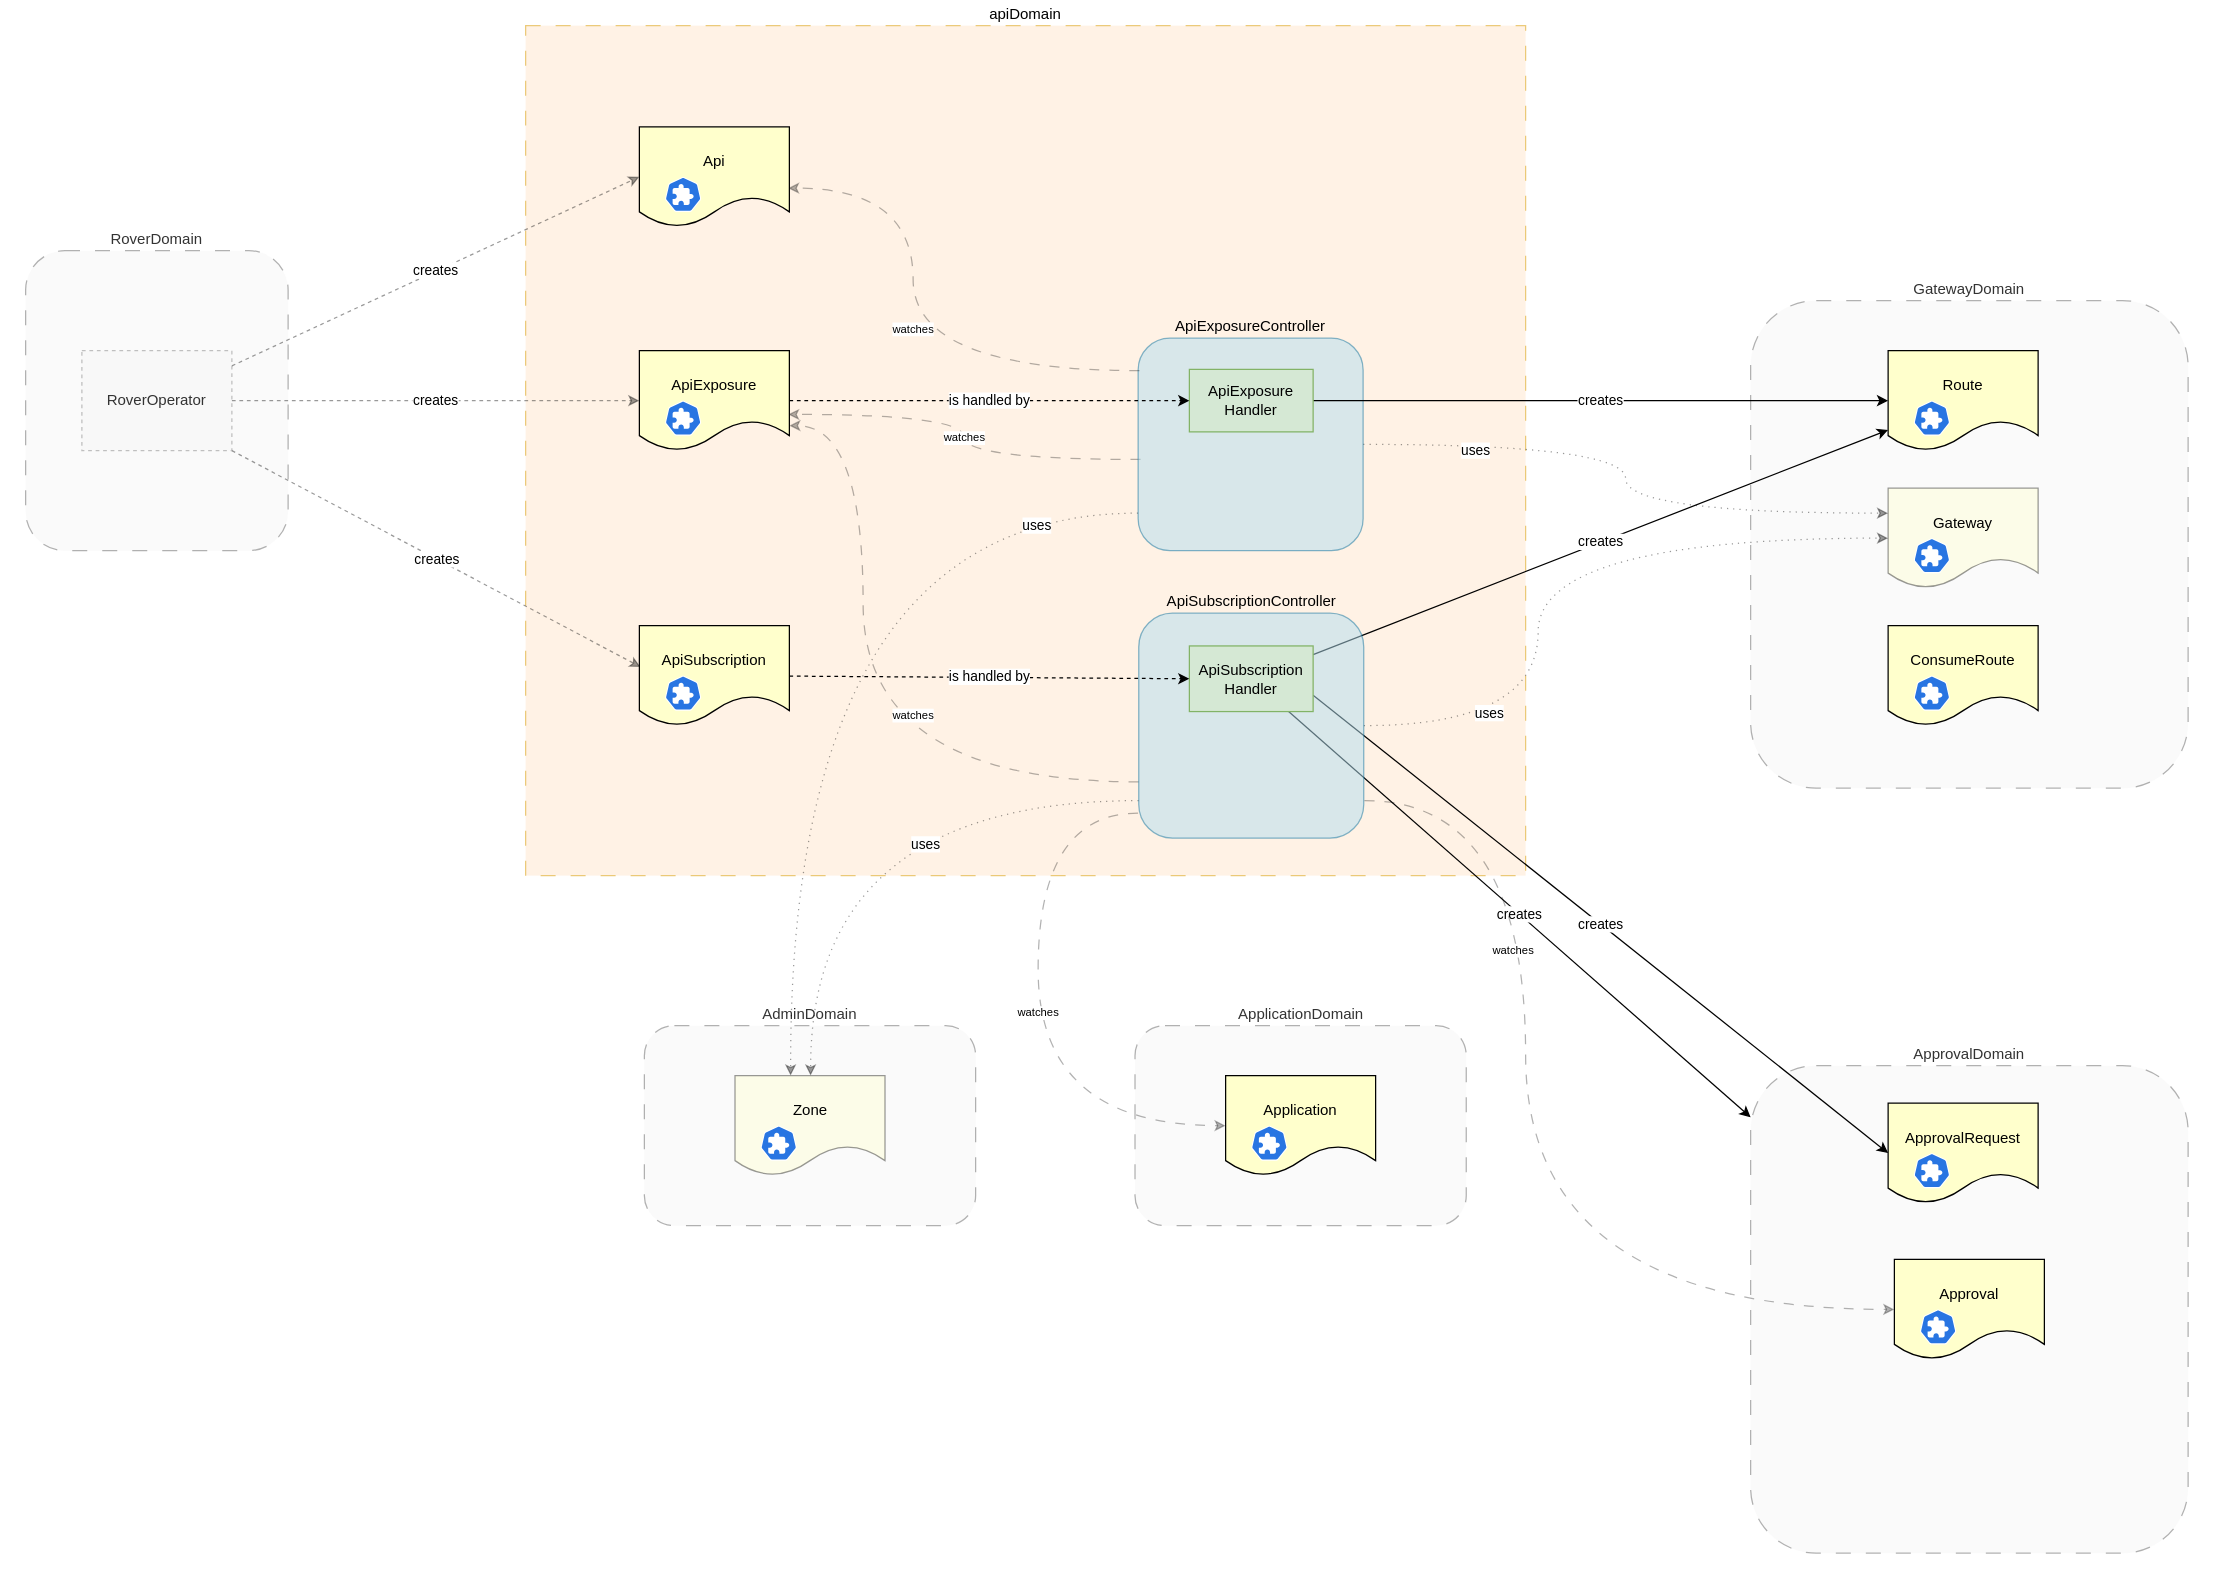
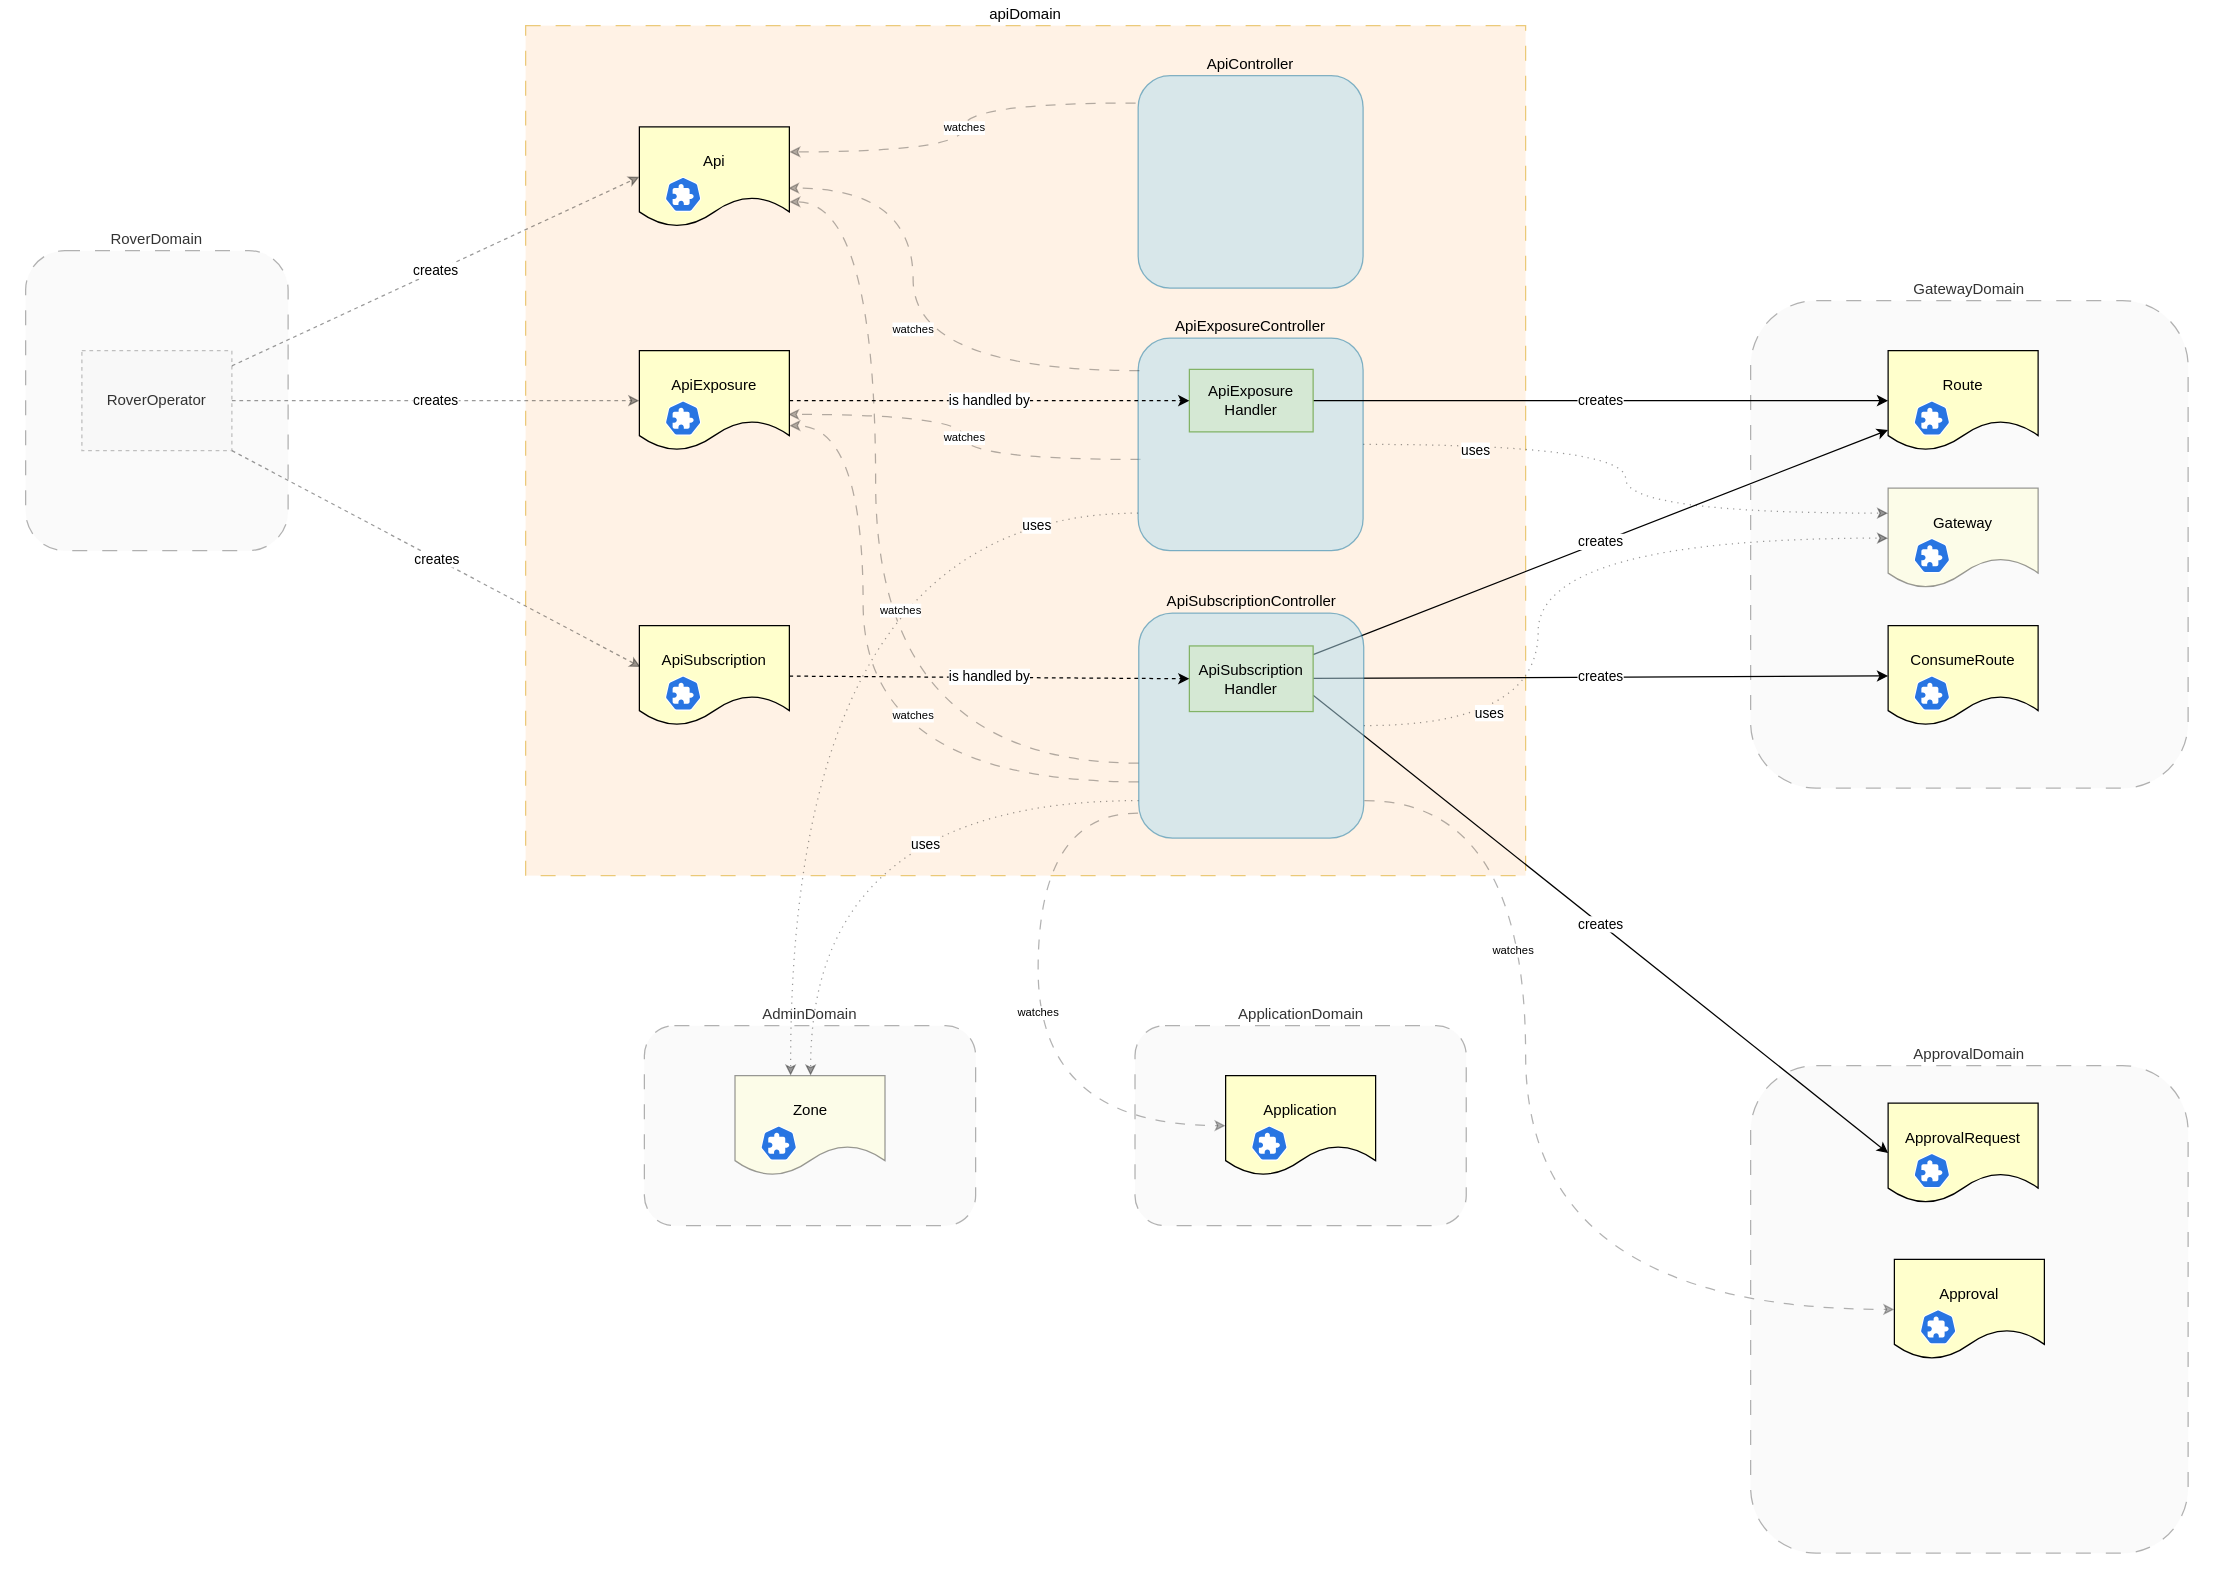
+ <mxCell id="14" value="watches" style="edgeStyle=orthogonalEdgeStyle;curved=1;html=1;entryX=1;entryY=0.25;entryDx=0;entryDy=0;dashed=1;dashPattern=8 8;opacity=30;exitX=-0.011;exitY=0.129;exitDx=0;exitDy=0;exitPerimeter=0;fontSize=9;startArrow=none;startFill=0;endFill=1;" edge="1" parent="1" source="15" target="62"><mxGeometry relative="1" as="geometry" /></mxCell>
+ <mxCell id="15" value="ApiController" style="rounded=1;whiteSpace=wrap;html=1;opacity=50;labelPosition=center;verticalLabelPosition=top;align=center;verticalAlign=bottom;fillColor=#b1ddf0;strokeColor=#10739e;" parent="1" vertex="1"><mxGeometry x="910" width="180" height="170" as="geometry" y="60" /></mxCell>
+ <mxCell id="49" value="watches" style="edgeStyle=orthogonalEdgeStyle;curved=1;html=1;entryX=1;entryY=0.75;entryDx=0;entryDy=0;dashed=1;dashPattern=8 8;fontSize=9;startArrow=none;startFill=0;endArrow=classic;endFill=1;opacity=30;" parent="1" source="55" target="62" edge="1"><mxGeometry x="-0.082" y="-20" relative="1" as="geometry"><Array as="points"><mxPoint x="700" y="610" /><mxPoint x="700" y="161" /></Array><mxPoint y="1" as="offset" /></mxGeometry></mxCell>
- <mxCell id="28" value="creates" style="edgeStyle=none;html=1;" parent="1" source="56" target="16" edge="1"><mxGeometry relative="1" as="geometry" /></mxCell>
+ <mxCell id="28" value="creates" style="edgeStyle=none;html=1;" parent="1" source="56" target="31" edge="1"><mxGeometry relative="1" as="geometry" /></mxCell>
